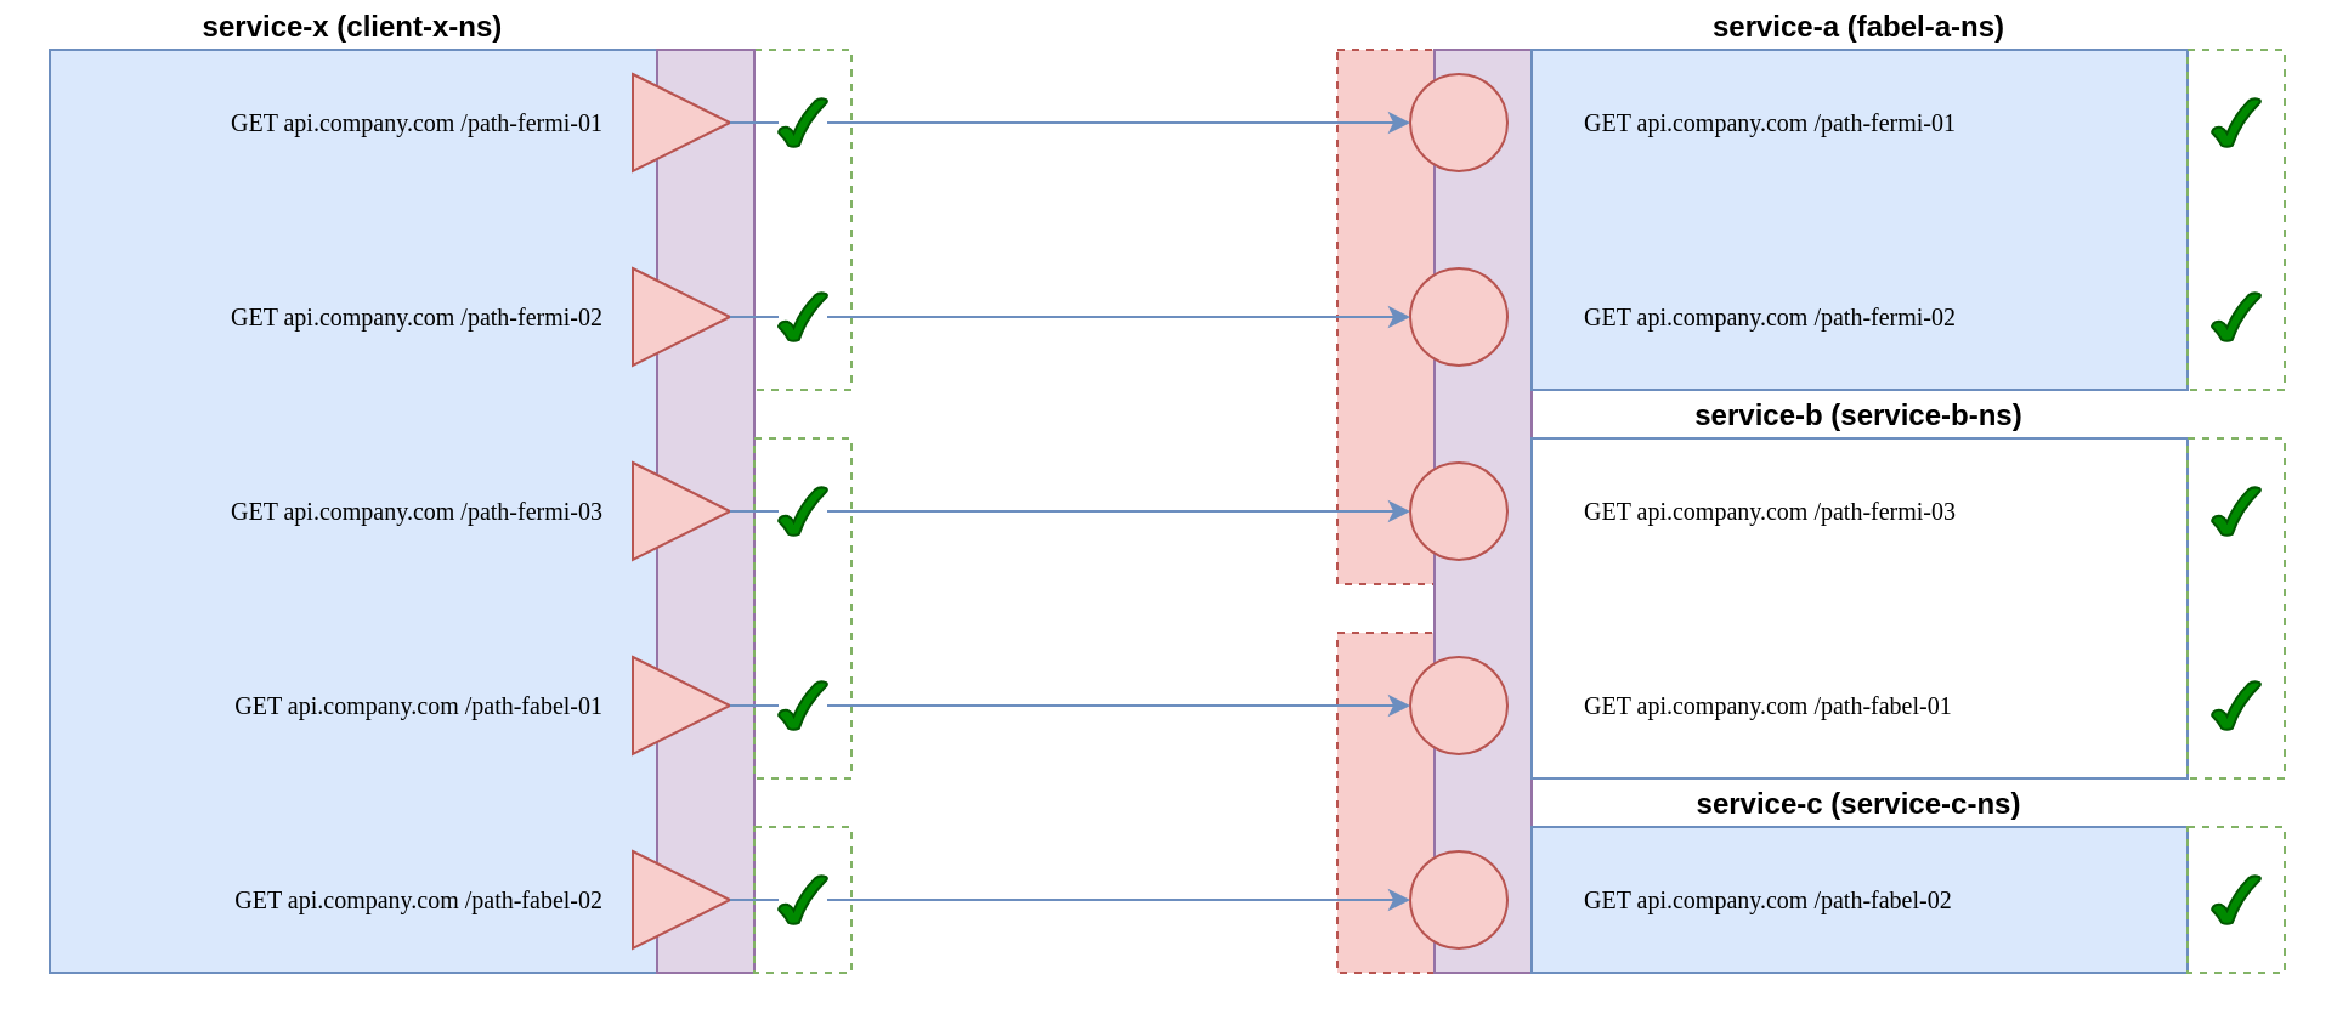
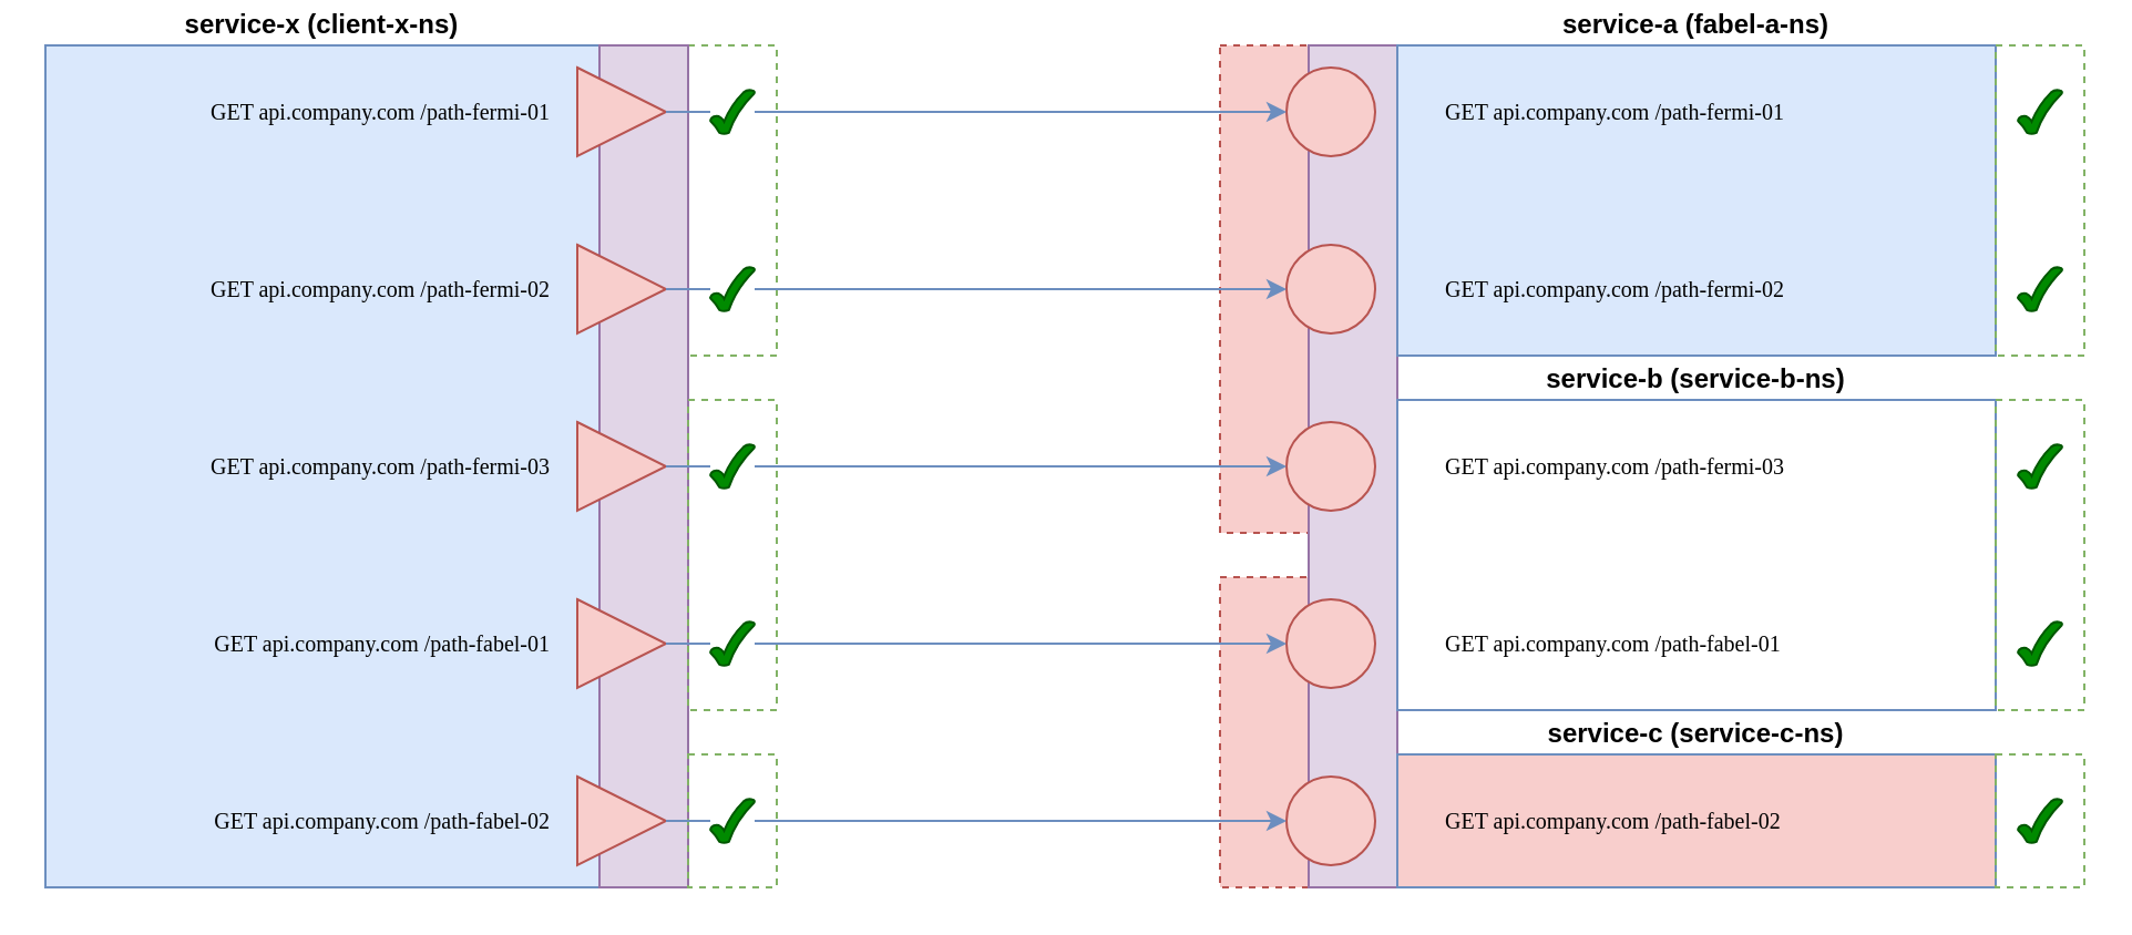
- <mxCell id="27" value="&lt;b&gt;service-c (service-c-ns)&lt;/b&gt;" style="rounded=0;whiteSpace=wrap;html=1;fillColor=#dae8fc;strokeColor=#6c8ebf;labelPosition=center;verticalLabelPosition=top;align=center;verticalAlign=bottom;" vertex="1" parent="1"><mxGeometry x="630" y="340" width="270" height="60" as="geometry" /></mxCell>
+ <mxCell id="27" value="&lt;b&gt;service-c (service-c-ns)&lt;/b&gt;" style="rounded=0;whiteSpace=wrap;html=1;fillColor=#f8cecc;strokeColor=#6c8ebf;labelPosition=center;verticalLabelPosition=top;align=center;verticalAlign=bottom;" vertex="1" parent="1"><mxGeometry x="630" y="340" width="270" height="60" as="geometry" /></mxCell>
